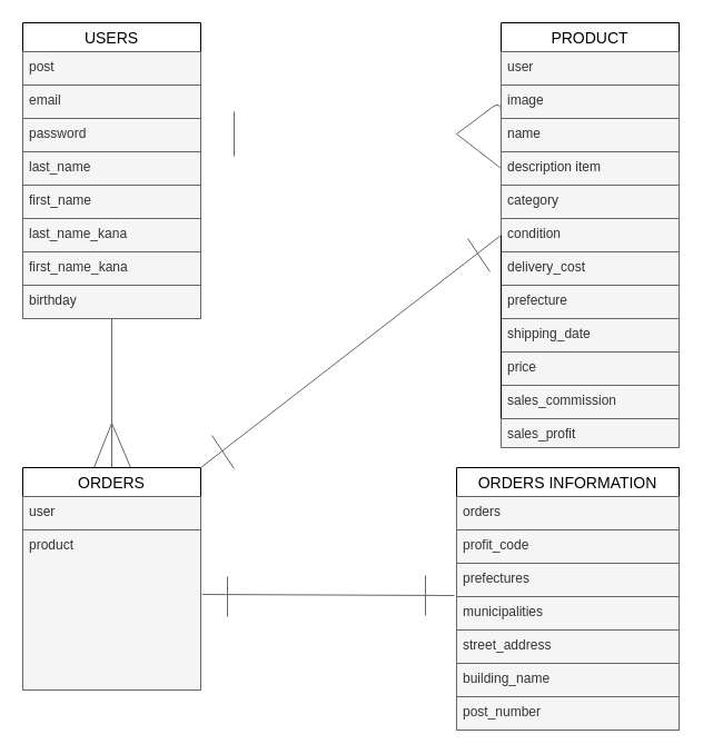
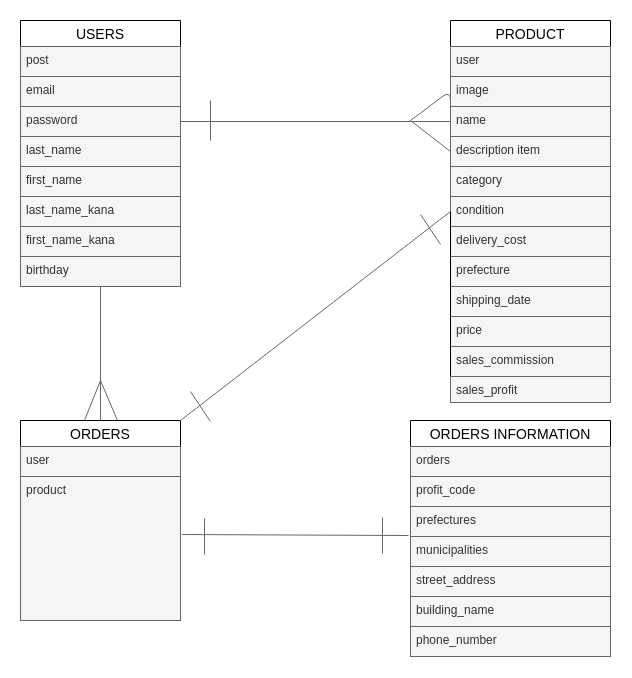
+ <mxCell id="39" style="html=1;exitX=1;exitY=0.5;exitDx=0;exitDy=0;entryX=0;entryY=0.5;entryDx=0;entryDy=0;endArrow=none;endFill=0;fillColor=#f5f5f5;strokeColor=#666666;" parent="1" source="6" target="15" edge="1"><mxGeometry relative="1" as="geometry" /></mxCell>
- <mxCell id="38" value="post_number" style="text;strokeColor=#666666;fillColor=#f5f5f5;spacingLeft=4;spacingRight=4;overflow=hidden;rotatable=0;points=[[0,0.5],[1,0.5]];portConstraint=eastwest;fontSize=12;fontColor=#333333;" parent="31" vertex="1"><mxGeometry y="206" width="200" height="30" as="geometry" /></mxCell>
+ <mxCell id="38" value="phone_number" style="text;strokeColor=#666666;fillColor=#f5f5f5;spacingLeft=4;spacingRight=4;overflow=hidden;rotatable=0;points=[[0,0.5],[1,0.5]];portConstraint=eastwest;fontSize=12;fontColor=#333333;" parent="31" vertex="1"><mxGeometry y="206" width="200" height="30" as="geometry" /></mxCell>
